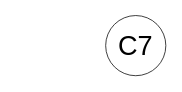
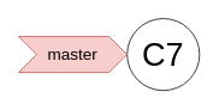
+ <mxCell id="3" value="&lt;font style=&quot;font-size: 18px&quot;&gt;master&lt;/font&gt;" style="shape=step;perimeter=stepPerimeter;whiteSpace=wrap;html=1;fixedSize=1;fillColor=#f8cecc;strokeColor=#b85450;" vertex="1" parent="1"><mxGeometry x="20" y="40" width="120" height="40" as="geometry" /></mxCell>
